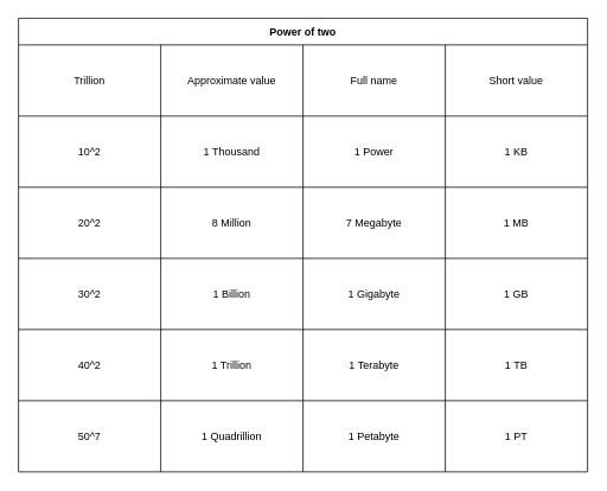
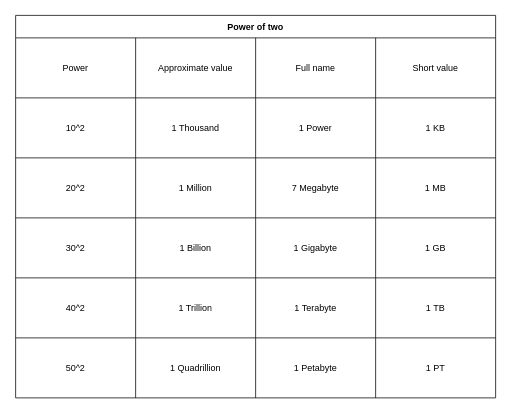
- <mxCell id="4" value="Trillion" style="shape=partialRectangle;html=1;whiteSpace=wrap;connectable=0;fillColor=none;top=0;left=0;bottom=0;right=0;overflow=hidden;" vertex="1" parent="3"><mxGeometry width="160" height="80" as="geometry"><mxRectangle width="160" height="80" as="alternateBounds" /></mxGeometry></mxCell>
+ <mxCell id="4" value="Power" style="shape=partialRectangle;html=1;whiteSpace=wrap;connectable=0;fillColor=none;top=0;left=0;bottom=0;right=0;overflow=hidden;" vertex="1" parent="3"><mxGeometry width="160" height="80" as="geometry"><mxRectangle width="160" height="80" as="alternateBounds" /></mxGeometry></mxCell>
- <mxCell id="15" value="8 Million" style="shape=partialRectangle;html=1;whiteSpace=wrap;connectable=0;fillColor=none;top=0;left=0;bottom=0;right=0;overflow=hidden;" vertex="1" parent="13"><mxGeometry x="160" width="160" height="80" as="geometry"><mxRectangle width="160" height="80" as="alternateBounds" /></mxGeometry></mxCell>
+ <mxCell id="15" value="1 Million" style="shape=partialRectangle;html=1;whiteSpace=wrap;connectable=0;fillColor=none;top=0;left=0;bottom=0;right=0;overflow=hidden;" vertex="1" parent="13"><mxGeometry x="160" width="160" height="80" as="geometry"><mxRectangle width="160" height="80" as="alternateBounds" /></mxGeometry></mxCell>
- <mxCell id="29" value="50^7" style="shape=partialRectangle;html=1;whiteSpace=wrap;connectable=0;fillColor=none;top=0;left=0;bottom=0;right=0;overflow=hidden;" vertex="1" parent="28"><mxGeometry width="160" height="80" as="geometry"><mxRectangle width="160" height="80" as="alternateBounds" /></mxGeometry></mxCell>
+ <mxCell id="29" value="50^2" style="shape=partialRectangle;html=1;whiteSpace=wrap;connectable=0;fillColor=none;top=0;left=0;bottom=0;right=0;overflow=hidden;" vertex="1" parent="28"><mxGeometry width="160" height="80" as="geometry"><mxRectangle width="160" height="80" as="alternateBounds" /></mxGeometry></mxCell>
